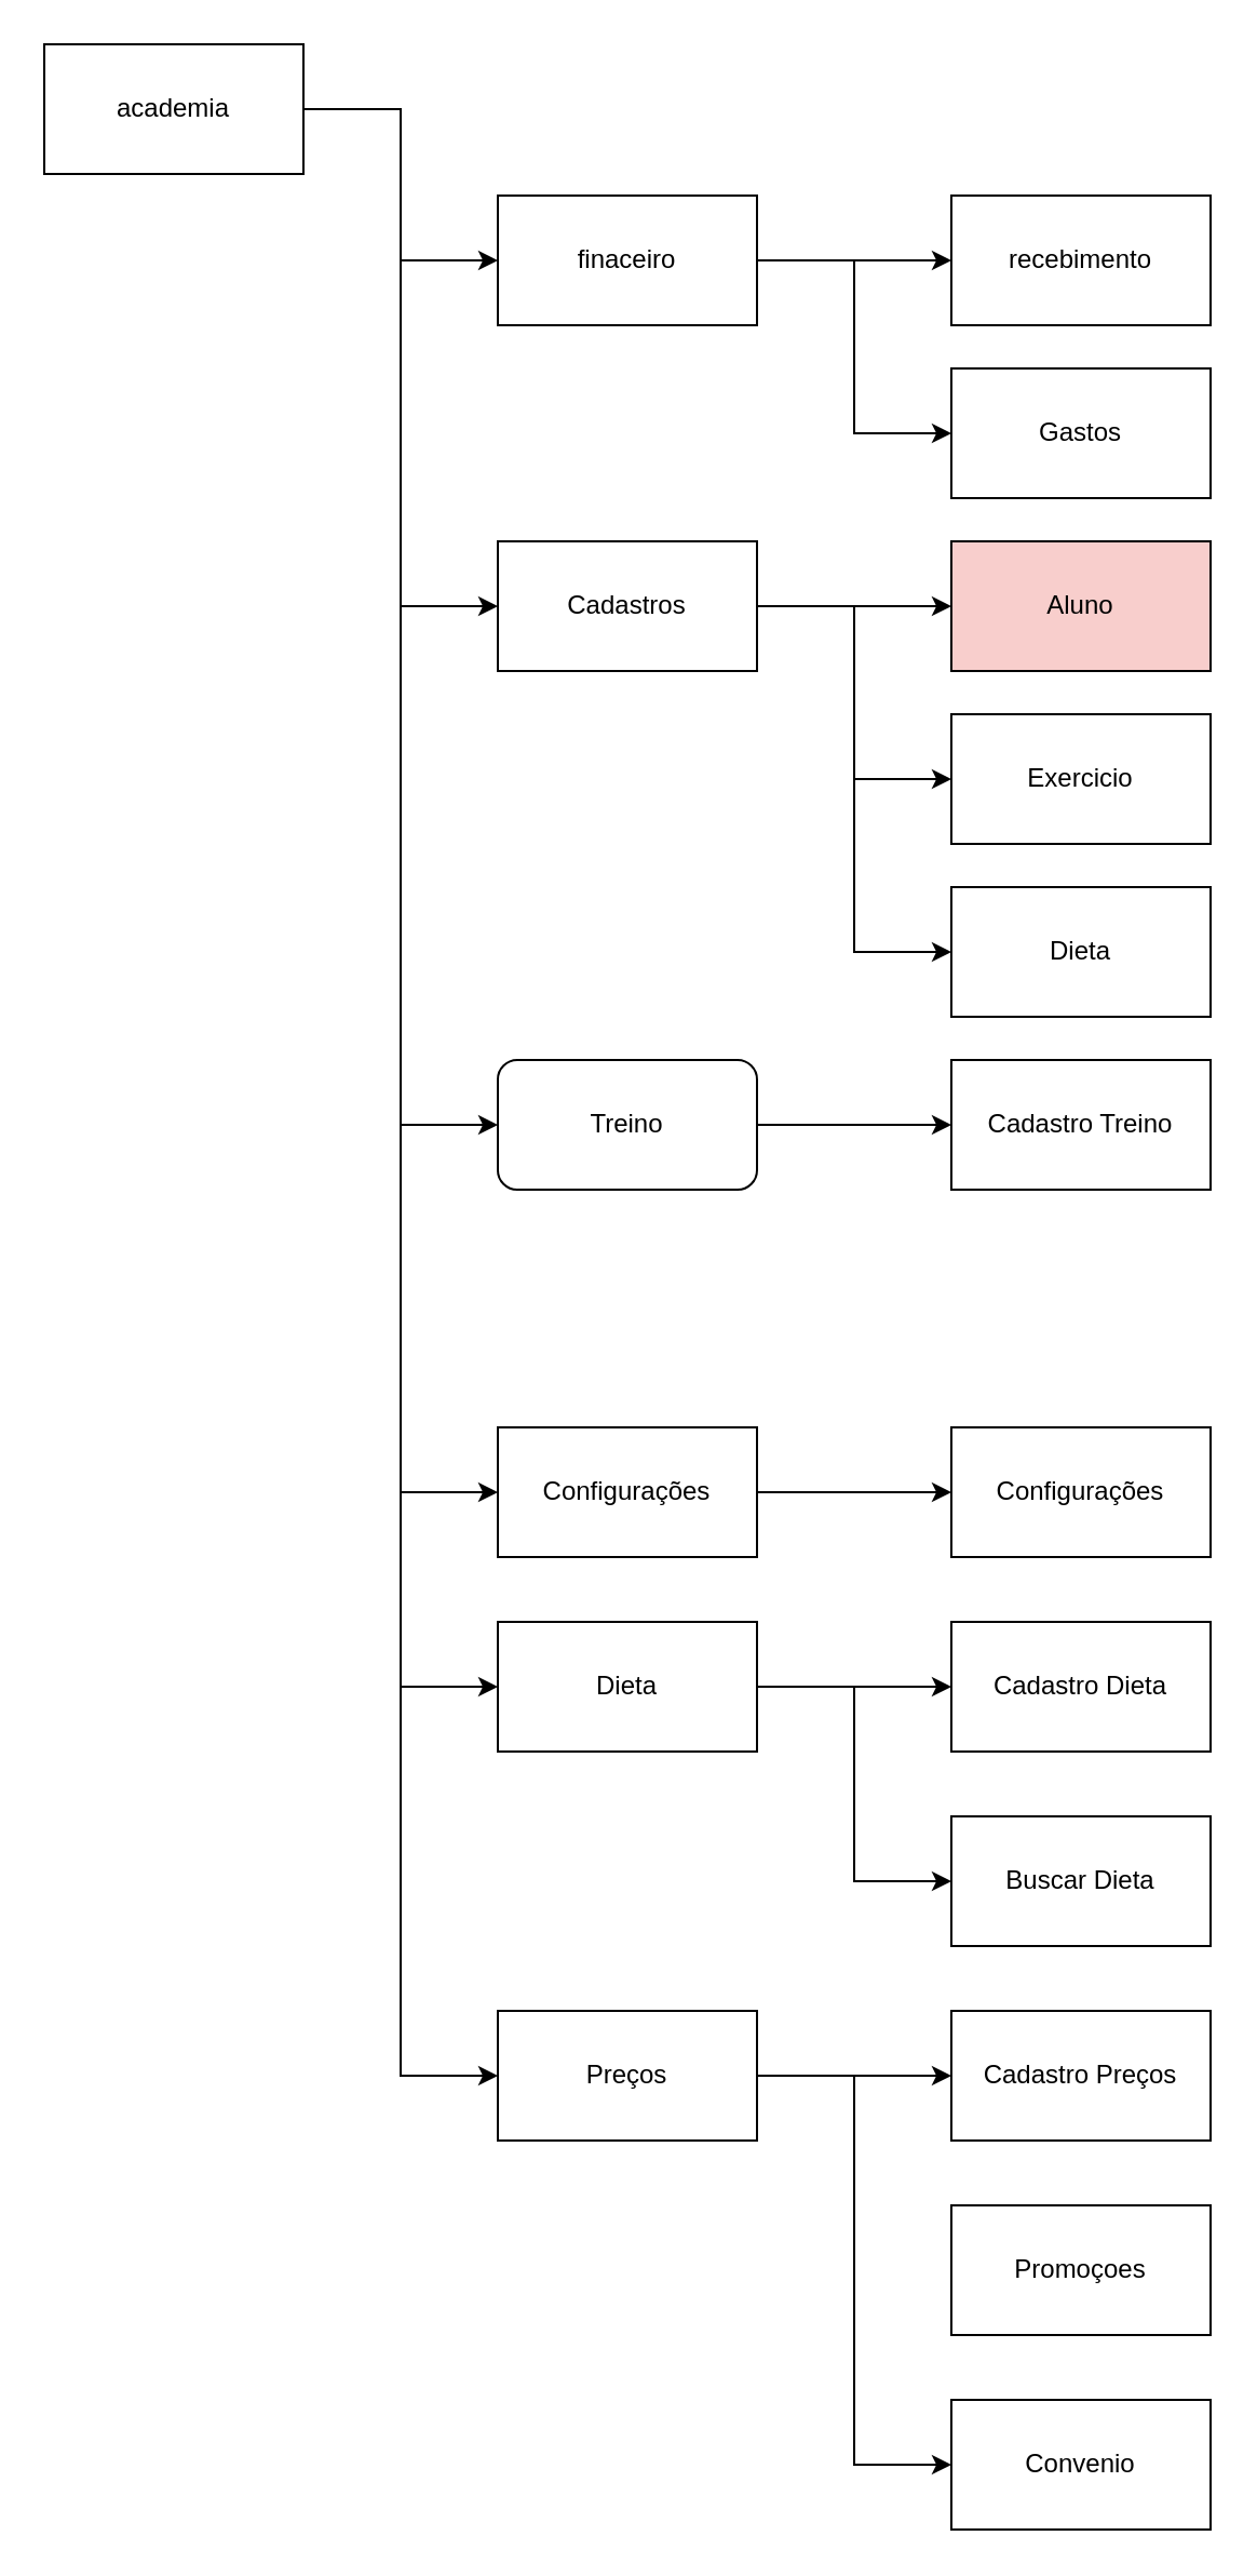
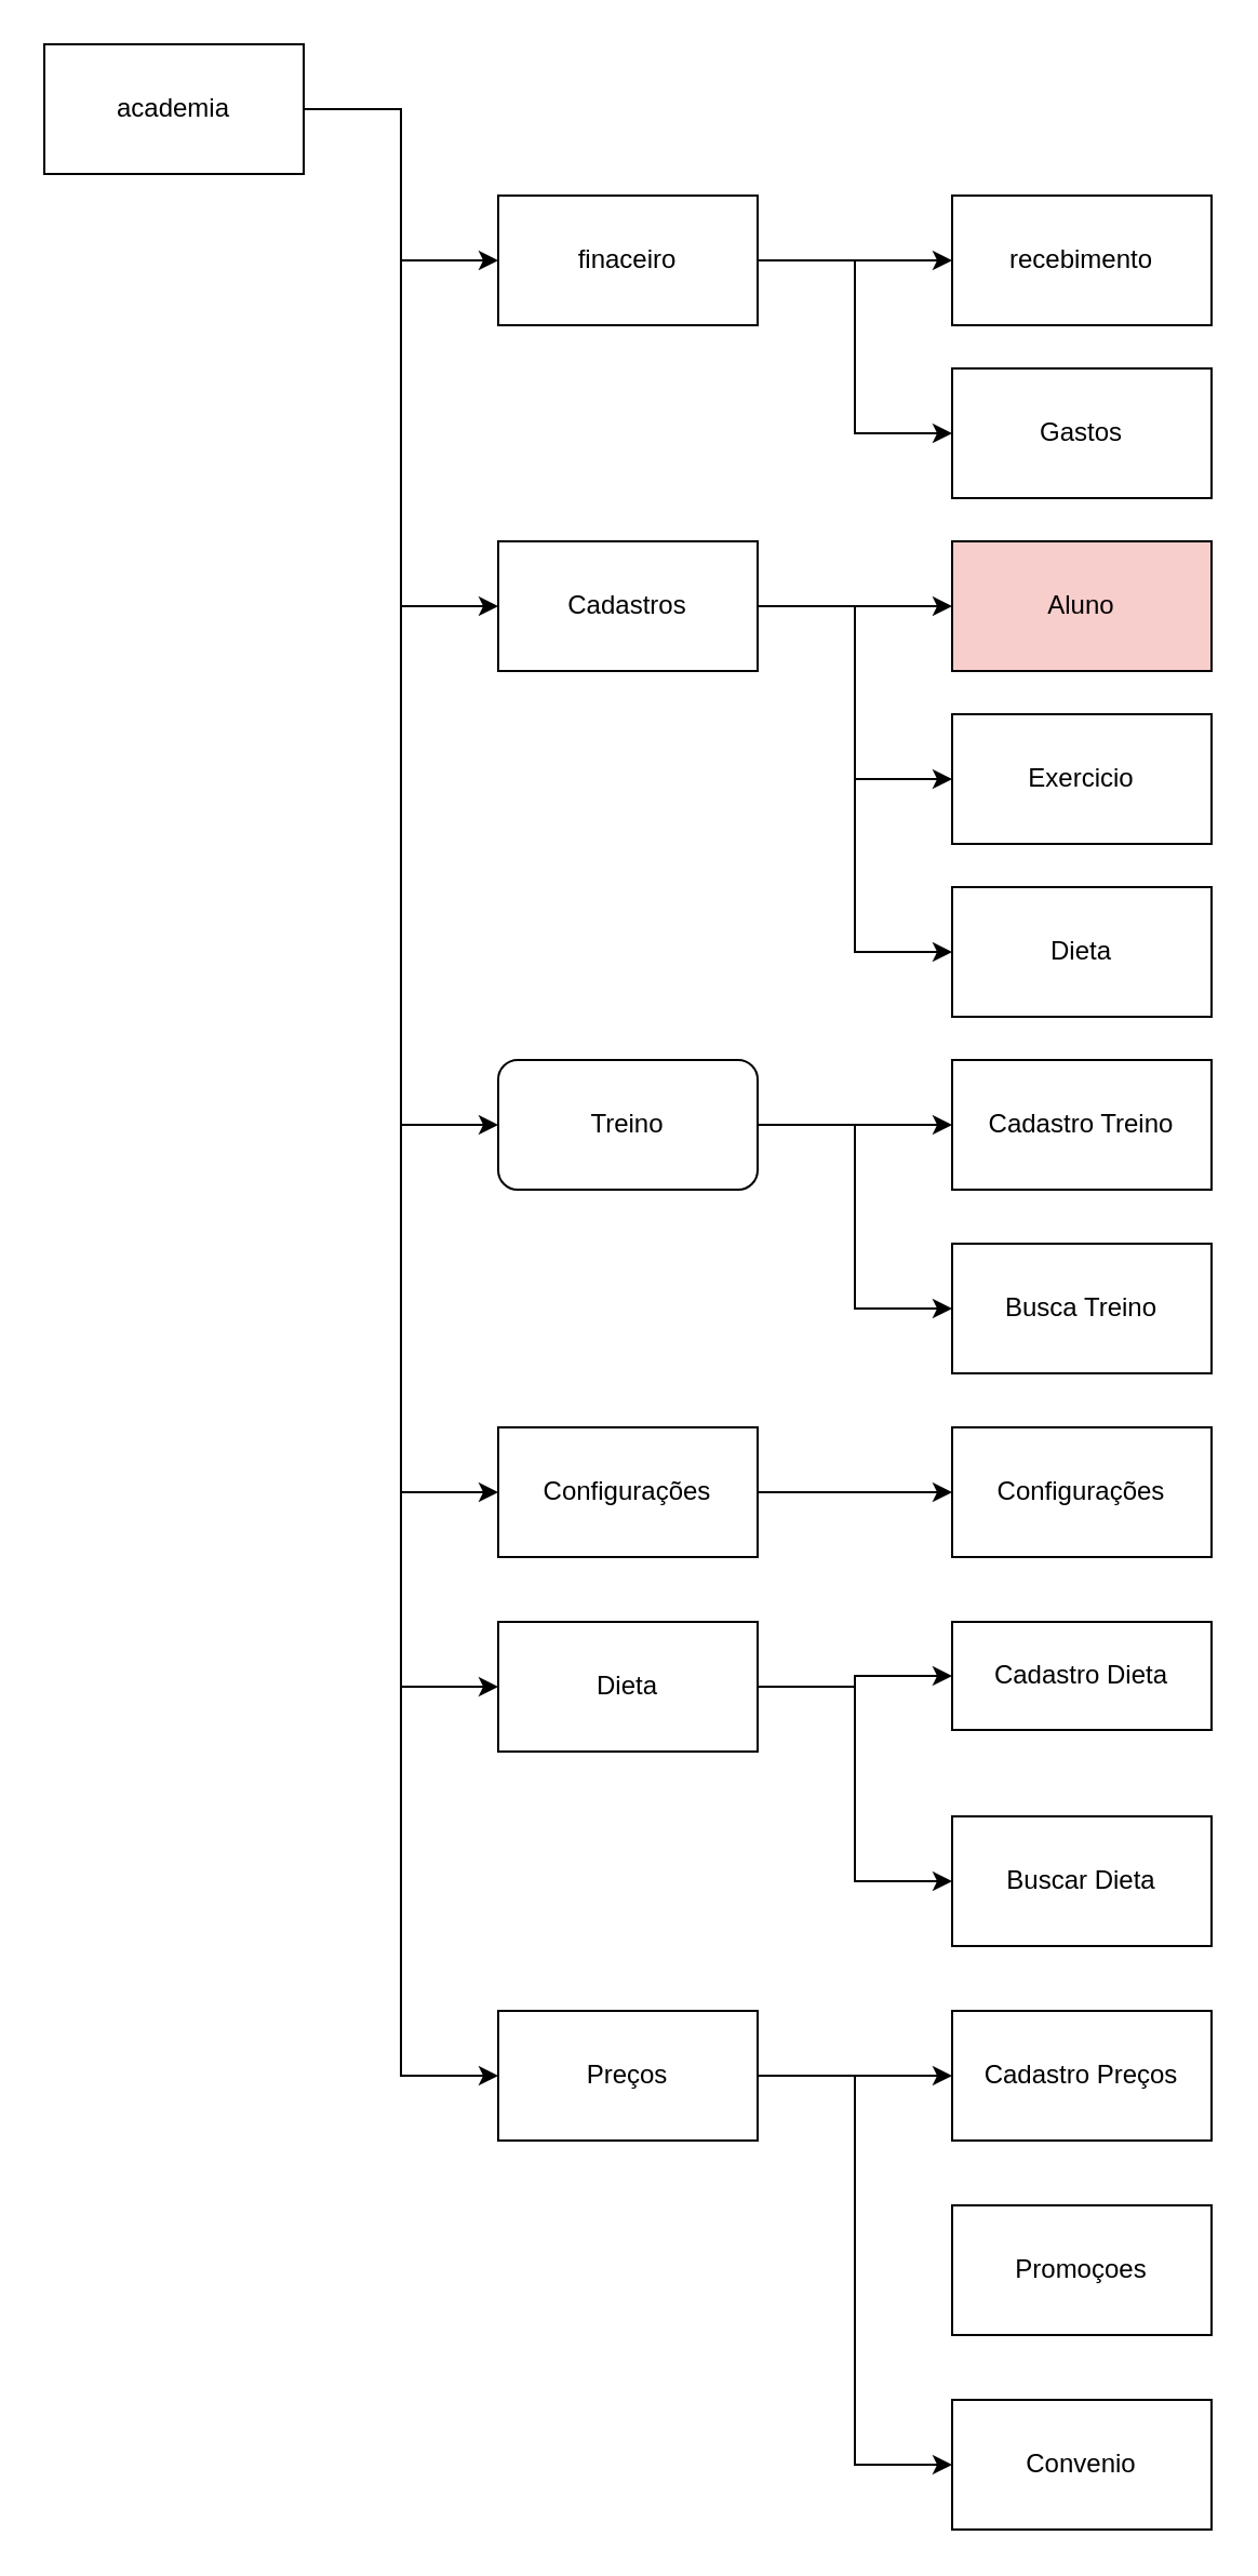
+ <mxCell id="22" style="edgeStyle=orthogonalEdgeStyle;rounded=0;orthogonalLoop=1;jettySize=auto;html=1;entryX=0;entryY=0.5;entryDx=0;entryDy=0;" parent="1" source="23" target="25" edge="1"><mxGeometry relative="1" as="geometry" /></mxCell>
+ <mxCell id="25" value="Busca Treino" style="rounded=0;whiteSpace=wrap;html=1;" parent="1" vertex="1"><mxGeometry x="440" y="575" width="120" height="60" as="geometry" /></mxCell>
- <mxCell id="29" value="Cadastro Dieta" style="rounded=0;whiteSpace=wrap;html=1;" parent="1" vertex="1"><mxGeometry x="440" y="750" width="120" height="60" as="geometry" /></mxCell>
+ <mxCell id="29" value="Cadastro Dieta" style="rounded=0;whiteSpace=wrap;html=1;" parent="1" vertex="1"><mxGeometry x="440" y="750" width="120" height="50" as="geometry" /></mxCell>
